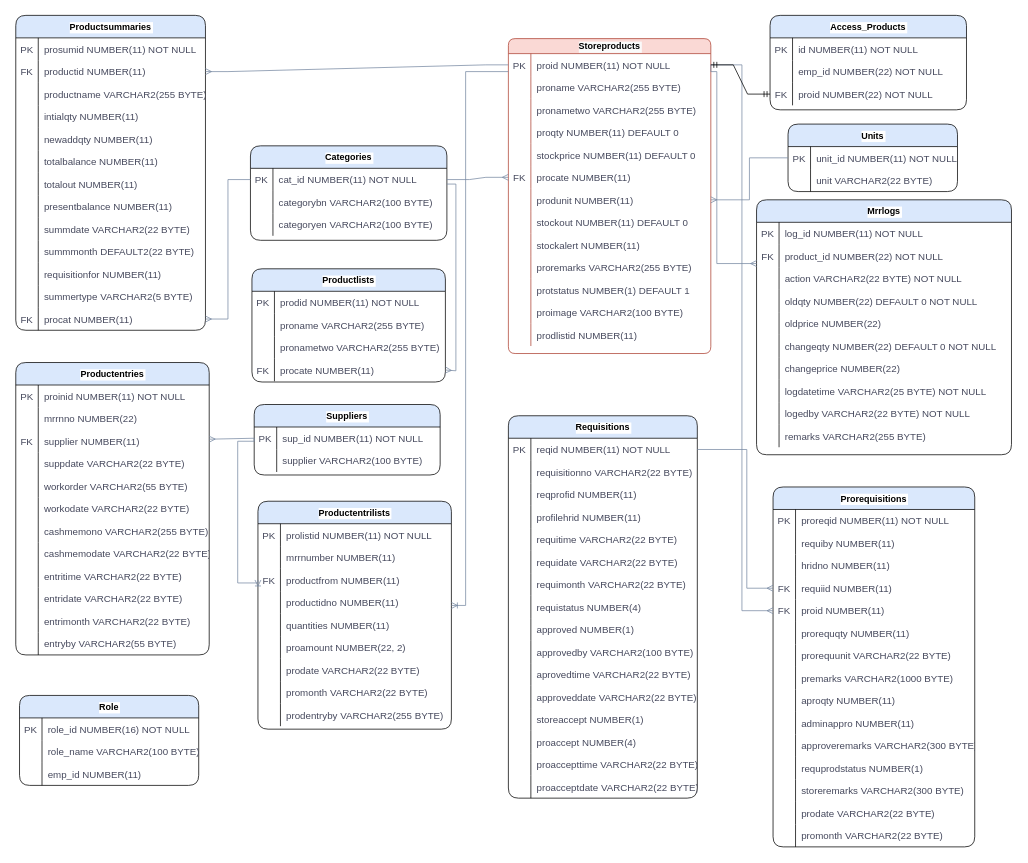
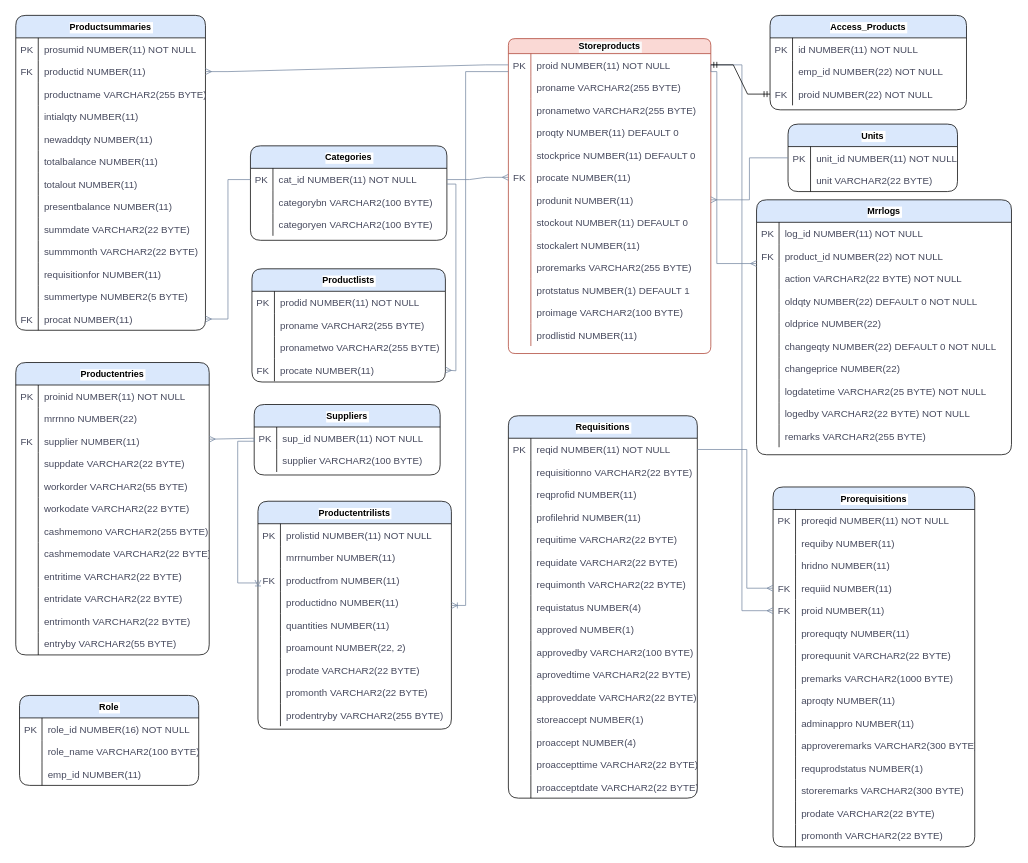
- <mxCell id="151" value="summmonth      DEFAULT2(22 BYTE)" style="shape=partialRectangle;overflow=hidden;connectable=0;fillColor=none;align=left;strokeColor=#788AA3;top=0;left=0;bottom=0;right=0;spacingLeft=6;shadow=0;labelBorderColor=none;labelBackgroundColor=none;fontColor=#46495D;fontSize=13;" parent="149" vertex="1"><mxGeometry x="30" width="223" height="30" as="geometry"><mxRectangle width="223" height="30" as="alternateBounds" /></mxGeometry></mxCell>
+ <mxCell id="151" value="summmonth      VARCHAR2(22 BYTE)" style="shape=partialRectangle;overflow=hidden;connectable=0;fillColor=none;align=left;strokeColor=#788AA3;top=0;left=0;bottom=0;right=0;spacingLeft=6;shadow=0;labelBorderColor=none;labelBackgroundColor=none;fontColor=#46495D;fontSize=13;" parent="149" vertex="1"><mxGeometry x="30" width="223" height="30" as="geometry"><mxRectangle width="223" height="30" as="alternateBounds" /></mxGeometry></mxCell>
- <mxCell id="157" value="summertype     VARCHAR2(5 BYTE)" style="shape=partialRectangle;overflow=hidden;connectable=0;fillColor=none;align=left;strokeColor=#788AA3;top=0;left=0;bottom=0;right=0;spacingLeft=6;shadow=0;labelBorderColor=none;labelBackgroundColor=none;fontColor=#46495D;fontSize=13;" parent="155" vertex="1"><mxGeometry x="30" width="223" height="30" as="geometry"><mxRectangle width="223" height="30" as="alternateBounds" /></mxGeometry></mxCell>
+ <mxCell id="157" value="summertype     NUMBER2(5 BYTE)" style="shape=partialRectangle;overflow=hidden;connectable=0;fillColor=none;align=left;strokeColor=#788AA3;top=0;left=0;bottom=0;right=0;spacingLeft=6;shadow=0;labelBorderColor=none;labelBackgroundColor=none;fontColor=#46495D;fontSize=13;" parent="155" vertex="1"><mxGeometry x="30" width="223" height="30" as="geometry"><mxRectangle width="223" height="30" as="alternateBounds" /></mxGeometry></mxCell>
